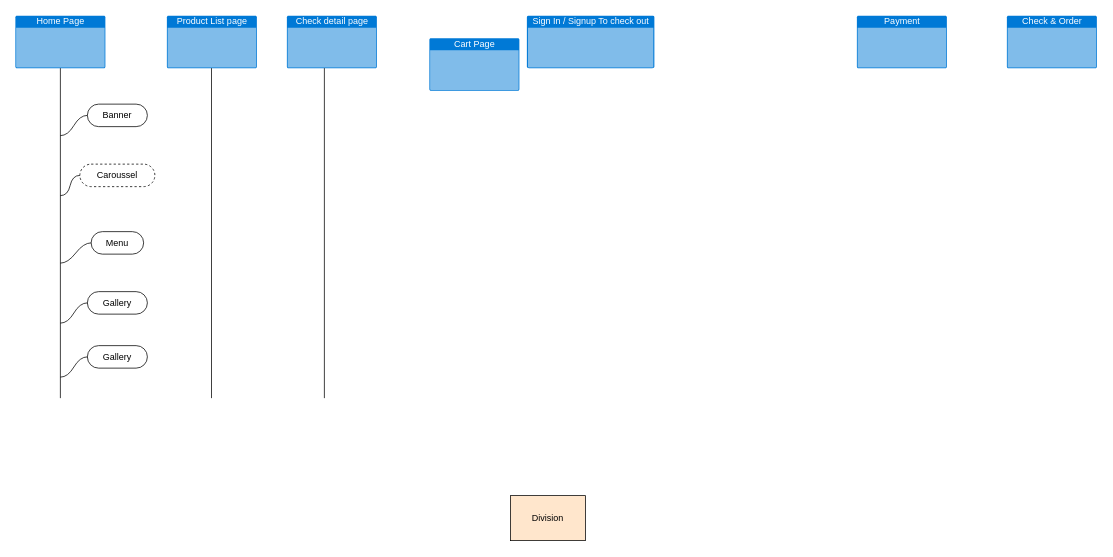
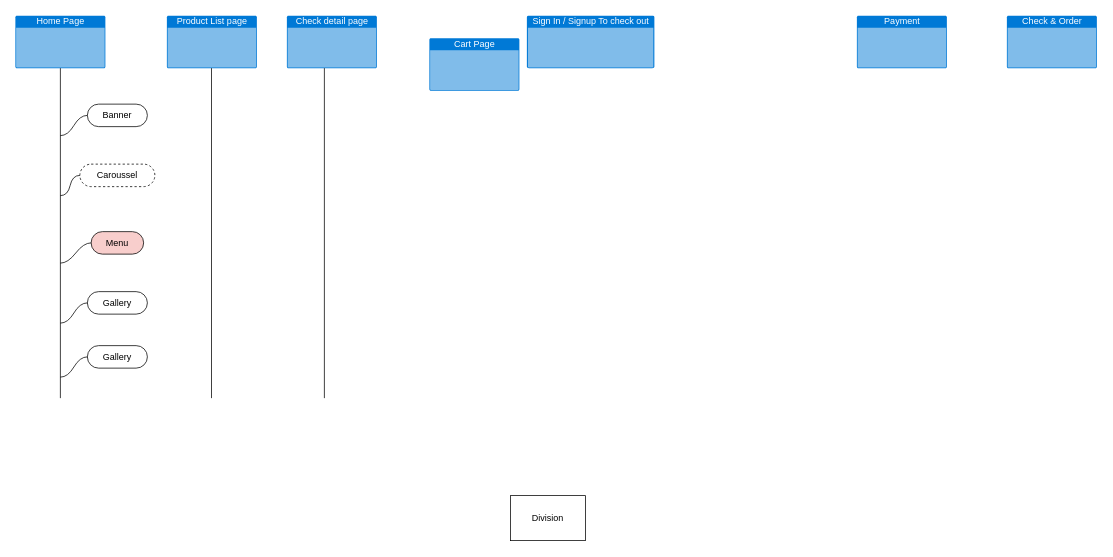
- <mxCell id="17" value="Menu" style="whiteSpace=wrap;html=1;rounded=1;arcSize=50;align=center;verticalAlign=middle;strokeWidth=1;autosize=1;spacing=4;treeFolding=1;treeMoving=1;newEdgeStyle={&quot;edgeStyle&quot;:&quot;entityRelationEdgeStyle&quot;,&quot;startArrow&quot;:&quot;none&quot;,&quot;endArrow&quot;:&quot;none&quot;,&quot;segment&quot;:10,&quot;curved&quot;:1};" vertex="1" parent="1"><mxGeometry x="121" y="308" width="70" height="30" as="geometry" /></mxCell>
+ <mxCell id="17" value="Menu" style="whiteSpace=wrap;html=1;rounded=1;arcSize=50;align=center;verticalAlign=middle;strokeWidth=1;autosize=1;spacing=4;treeFolding=1;treeMoving=1;newEdgeStyle={&quot;edgeStyle&quot;:&quot;entityRelationEdgeStyle&quot;,&quot;startArrow&quot;:&quot;none&quot;,&quot;endArrow&quot;:&quot;none&quot;,&quot;segment&quot;:10,&quot;curved&quot;:1};fillColor=#f8cecc;" vertex="1" parent="1"><mxGeometry x="121" y="308" width="70" height="30" as="geometry" /></mxCell>
- <mxCell id="9" value="Division" style="whiteSpace=wrap;html=1;align=center;verticalAlign=middle;treeFolding=1;treeMoving=1;newEdgeStyle={&quot;edgeStyle&quot;:&quot;elbowEdgeStyle&quot;,&quot;startArrow&quot;:&quot;none&quot;,&quot;endArrow&quot;:&quot;none&quot;};fillColor=#ffe6cc;" vertex="1" parent="1"><mxGeometry x="680" y="660" width="100" height="60" as="geometry" /></mxCell>
+ <mxCell id="9" value="Division" style="whiteSpace=wrap;html=1;align=center;verticalAlign=middle;treeFolding=1;treeMoving=1;newEdgeStyle={&quot;edgeStyle&quot;:&quot;elbowEdgeStyle&quot;,&quot;startArrow&quot;:&quot;none&quot;,&quot;endArrow&quot;:&quot;none&quot;};" vertex="1" parent="1"><mxGeometry x="680" y="660" width="100" height="60" as="geometry" /></mxCell>
